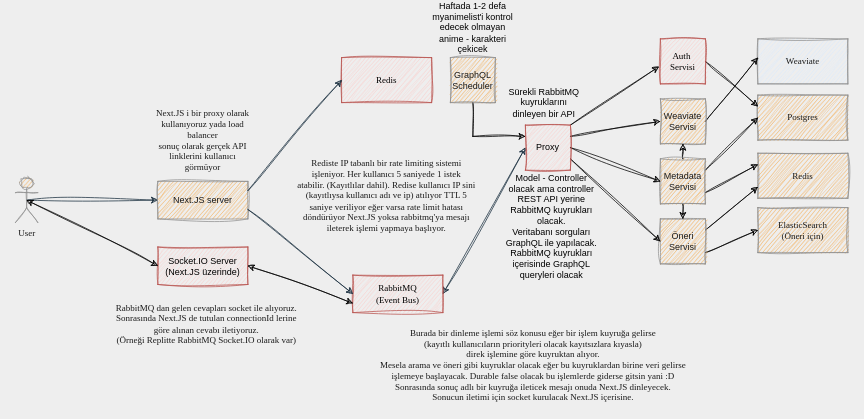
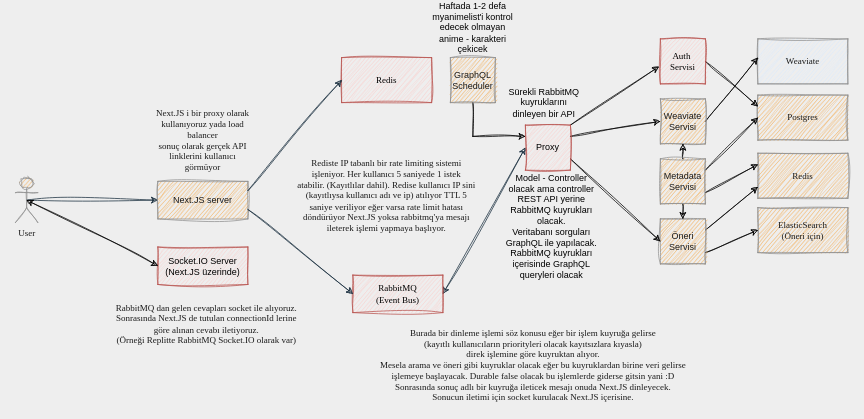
- <mxCell id="36" style="edgeStyle=none;rounded=0;sketch=1;orthogonalLoop=1;jettySize=auto;html=1;exitX=1;exitY=0.5;exitDx=0;exitDy=0;entryX=0;entryY=0.5;entryDx=0;entryDy=0;startArrow=none;startFill=0;curveFitting=1;jiggle=2;" parent="1" source="39" target="34" edge="1"><mxGeometry relative="1" as="geometry" /></mxCell>
- <mxCell id="23" style="edgeStyle=none;rounded=0;sketch=1;orthogonalLoop=1;jettySize=auto;html=1;exitX=1;exitY=0.5;exitDx=0;exitDy=0;entryX=0;entryY=0.75;entryDx=0;entryDy=0;startArrow=classic;startFill=1;curveFitting=1;jiggle=2;" parent="1" source="21" target="12" edge="1"><mxGeometry relative="1" as="geometry" /></mxCell>
